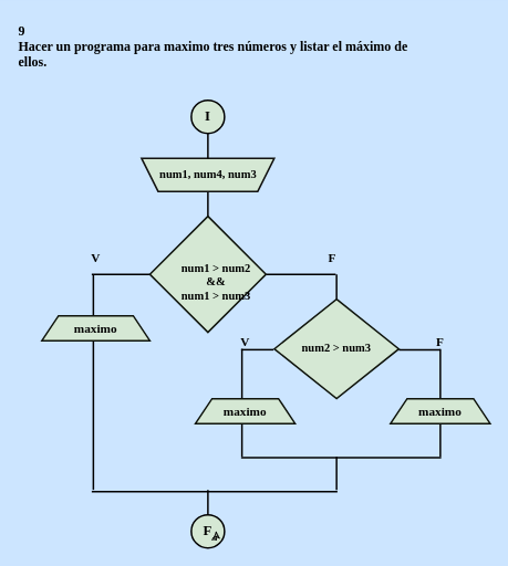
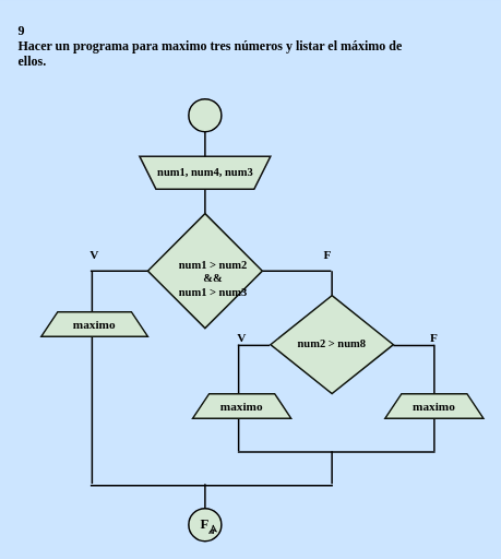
- <mxCell id="5" value="&lt;b&gt;&lt;font style=&quot;font-size: 17px;&quot; color=&quot;#000000&quot; face=&quot;Comic Sans MS&quot;&gt;I&lt;/font&gt;&lt;/b&gt;" style="text;strokeColor=none;align=center;fillColor=none;html=1;verticalAlign=middle;whiteSpace=wrap;rounded=0;fontFamily=Architects Daughter;fontSource=https%3A%2F%2Ffonts.googleapis.com%2Fcss%3Ffamily%3DArchitects%2BDaughter;aspect=fixed;container=0;" vertex="1" parent="3"><mxGeometry x="185" y="5" width="30" height="30" as="geometry" /></mxCell>
- <mxCell id="35" value="&lt;div&gt;&lt;b&gt;&lt;font color=&quot;#000000&quot; style=&quot;font-size: 14px;&quot; face=&quot;Comic Sans MS&quot;&gt;num2 &amp;gt; num3&lt;/font&gt;&lt;/b&gt;&lt;/div&gt;" style="text;strokeColor=none;align=center;fillColor=none;html=1;verticalAlign=middle;whiteSpace=wrap;rounded=0;fontFamily=Architects Daughter;fontSource=https%3A%2F%2Ffonts.googleapis.com%2Fcss%3Ffamily%3DArchitects%2BDaughter;aspect=fixed;container=0;" vertex="1" parent="11"><mxGeometry x="305" y="145" width="100" height="30" as="geometry" /></mxCell>
+ <mxCell id="35" value="&lt;div&gt;&lt;b&gt;&lt;font color=&quot;#000000&quot; style=&quot;font-size: 14px;&quot; face=&quot;Comic Sans MS&quot;&gt;num2 &amp;gt; num8&lt;/font&gt;&lt;/b&gt;&lt;/div&gt;" style="text;strokeColor=none;align=center;fillColor=none;html=1;verticalAlign=middle;whiteSpace=wrap;rounded=0;fontFamily=Architects Daughter;fontSource=https%3A%2F%2Ffonts.googleapis.com%2Fcss%3Ffamily%3DArchitects%2BDaughter;aspect=fixed;container=0;" vertex="1" parent="11"><mxGeometry x="305" y="145" width="100" height="30" as="geometry" /></mxCell>
